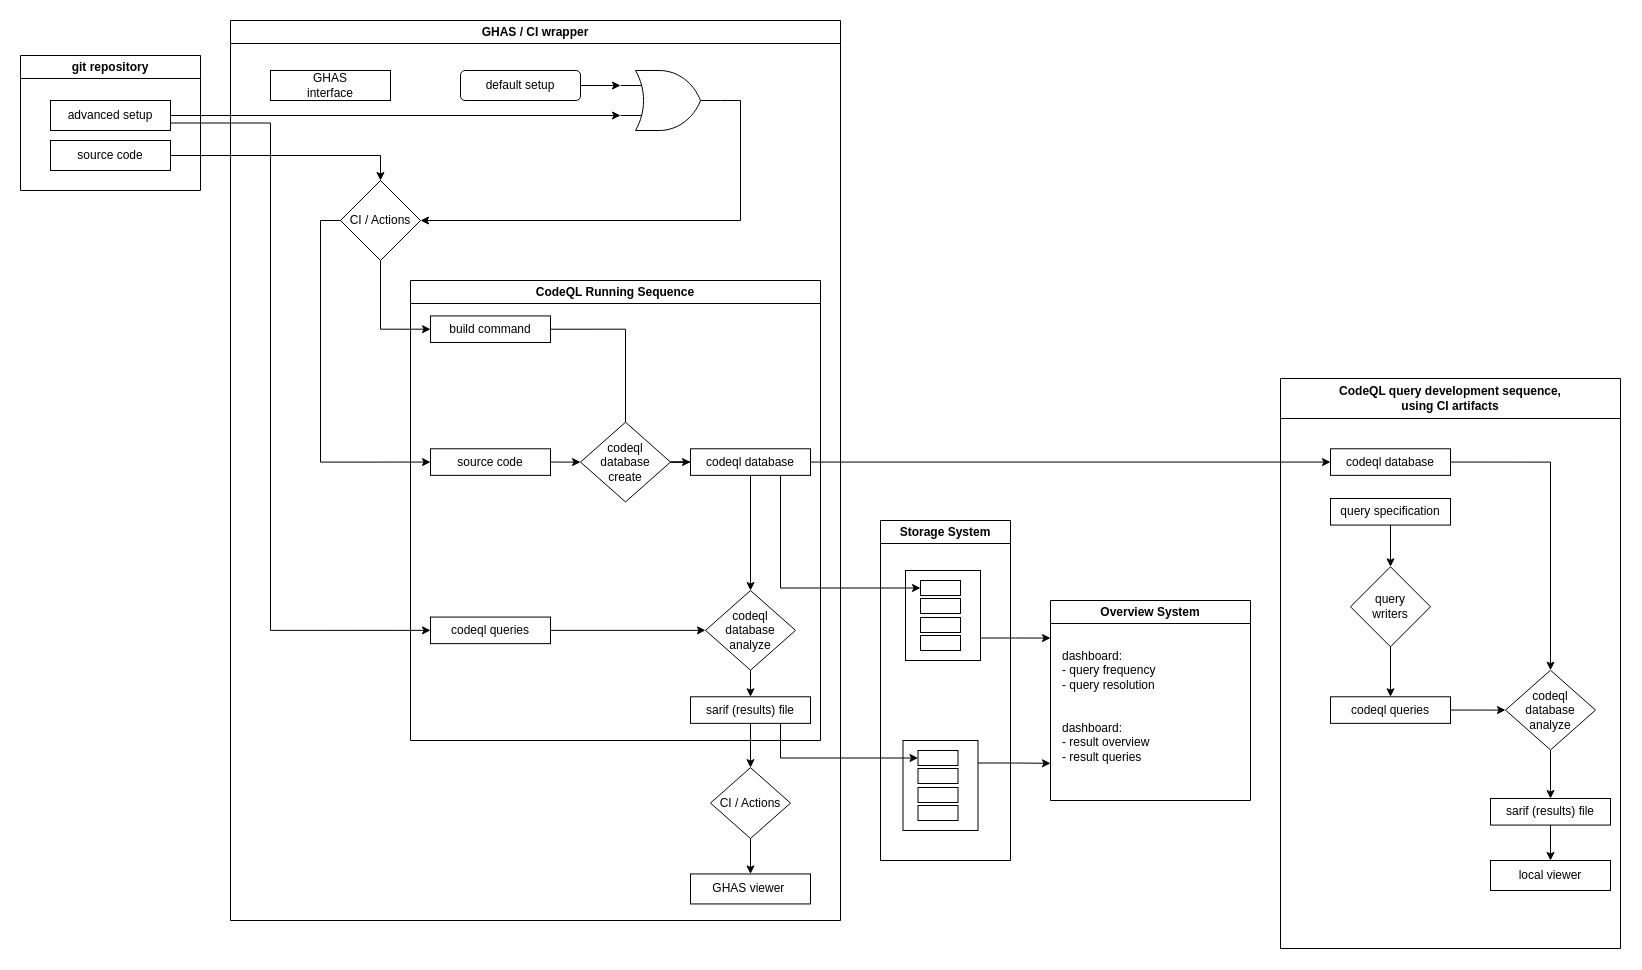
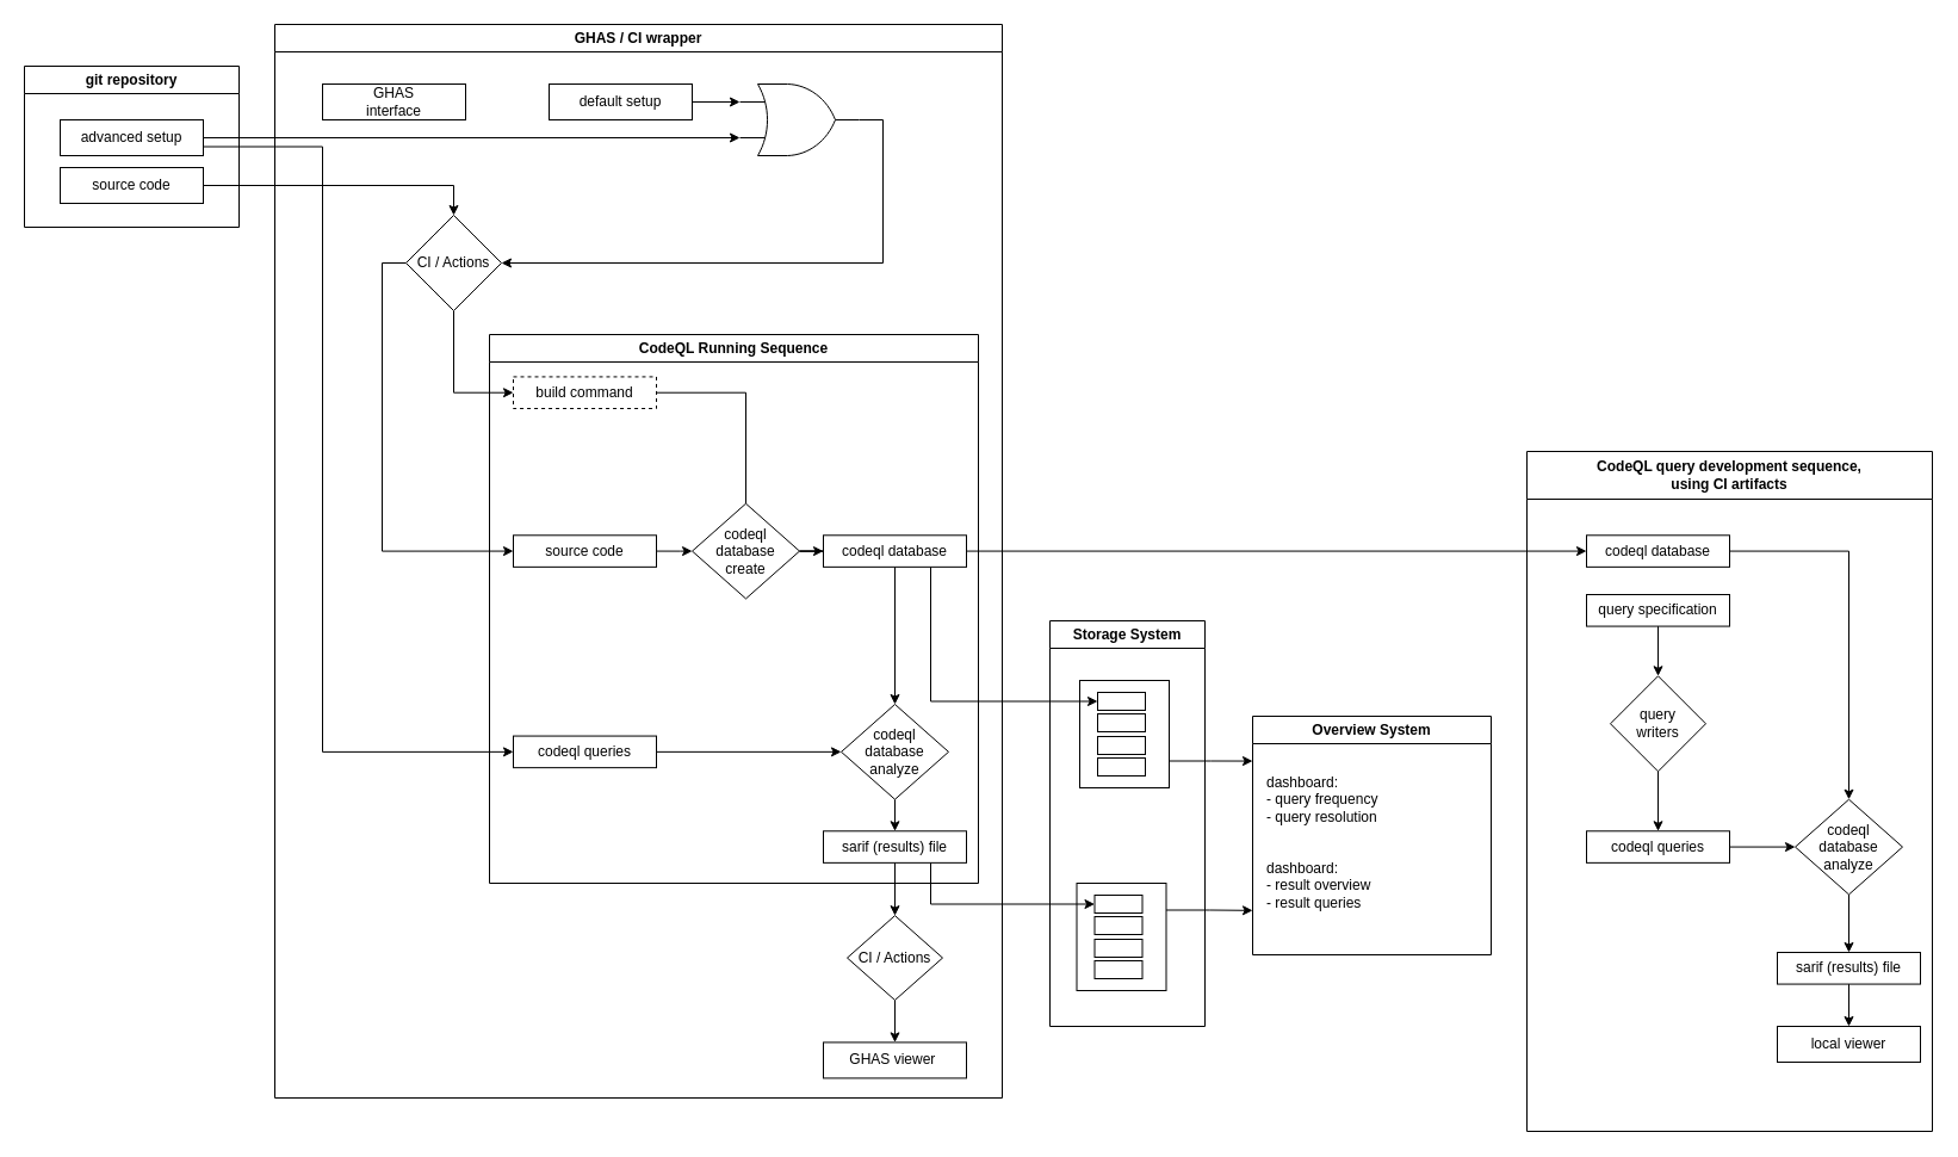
- <mxCell id="13" value="default setup" style="whiteSpace=wrap;html=1;resizeWidth=0;rounded=1;" parent="11" vertex="1"><mxGeometry x="230" y="50" width="120" height="30" as="geometry" /></mxCell>
+ <mxCell id="13" value="default setup" style="rounded=0;whiteSpace=wrap;html=1;resizeWidth=0;" parent="11" vertex="1"><mxGeometry x="230" y="50" width="120" height="30" as="geometry" /></mxCell>
- <mxCell id="32" value="build command" style="rounded=0;whiteSpace=wrap;html=1;" parent="16" vertex="1"><mxGeometry x="20" y="35.429" width="120.0" height="26.571" as="geometry" /></mxCell>
+ <mxCell id="32" value="build command" style="rounded=0;whiteSpace=wrap;html=1;dashed=1;" parent="16" vertex="1"><mxGeometry x="20" y="35.429" width="120.0" height="26.571" as="geometry" /></mxCell>
